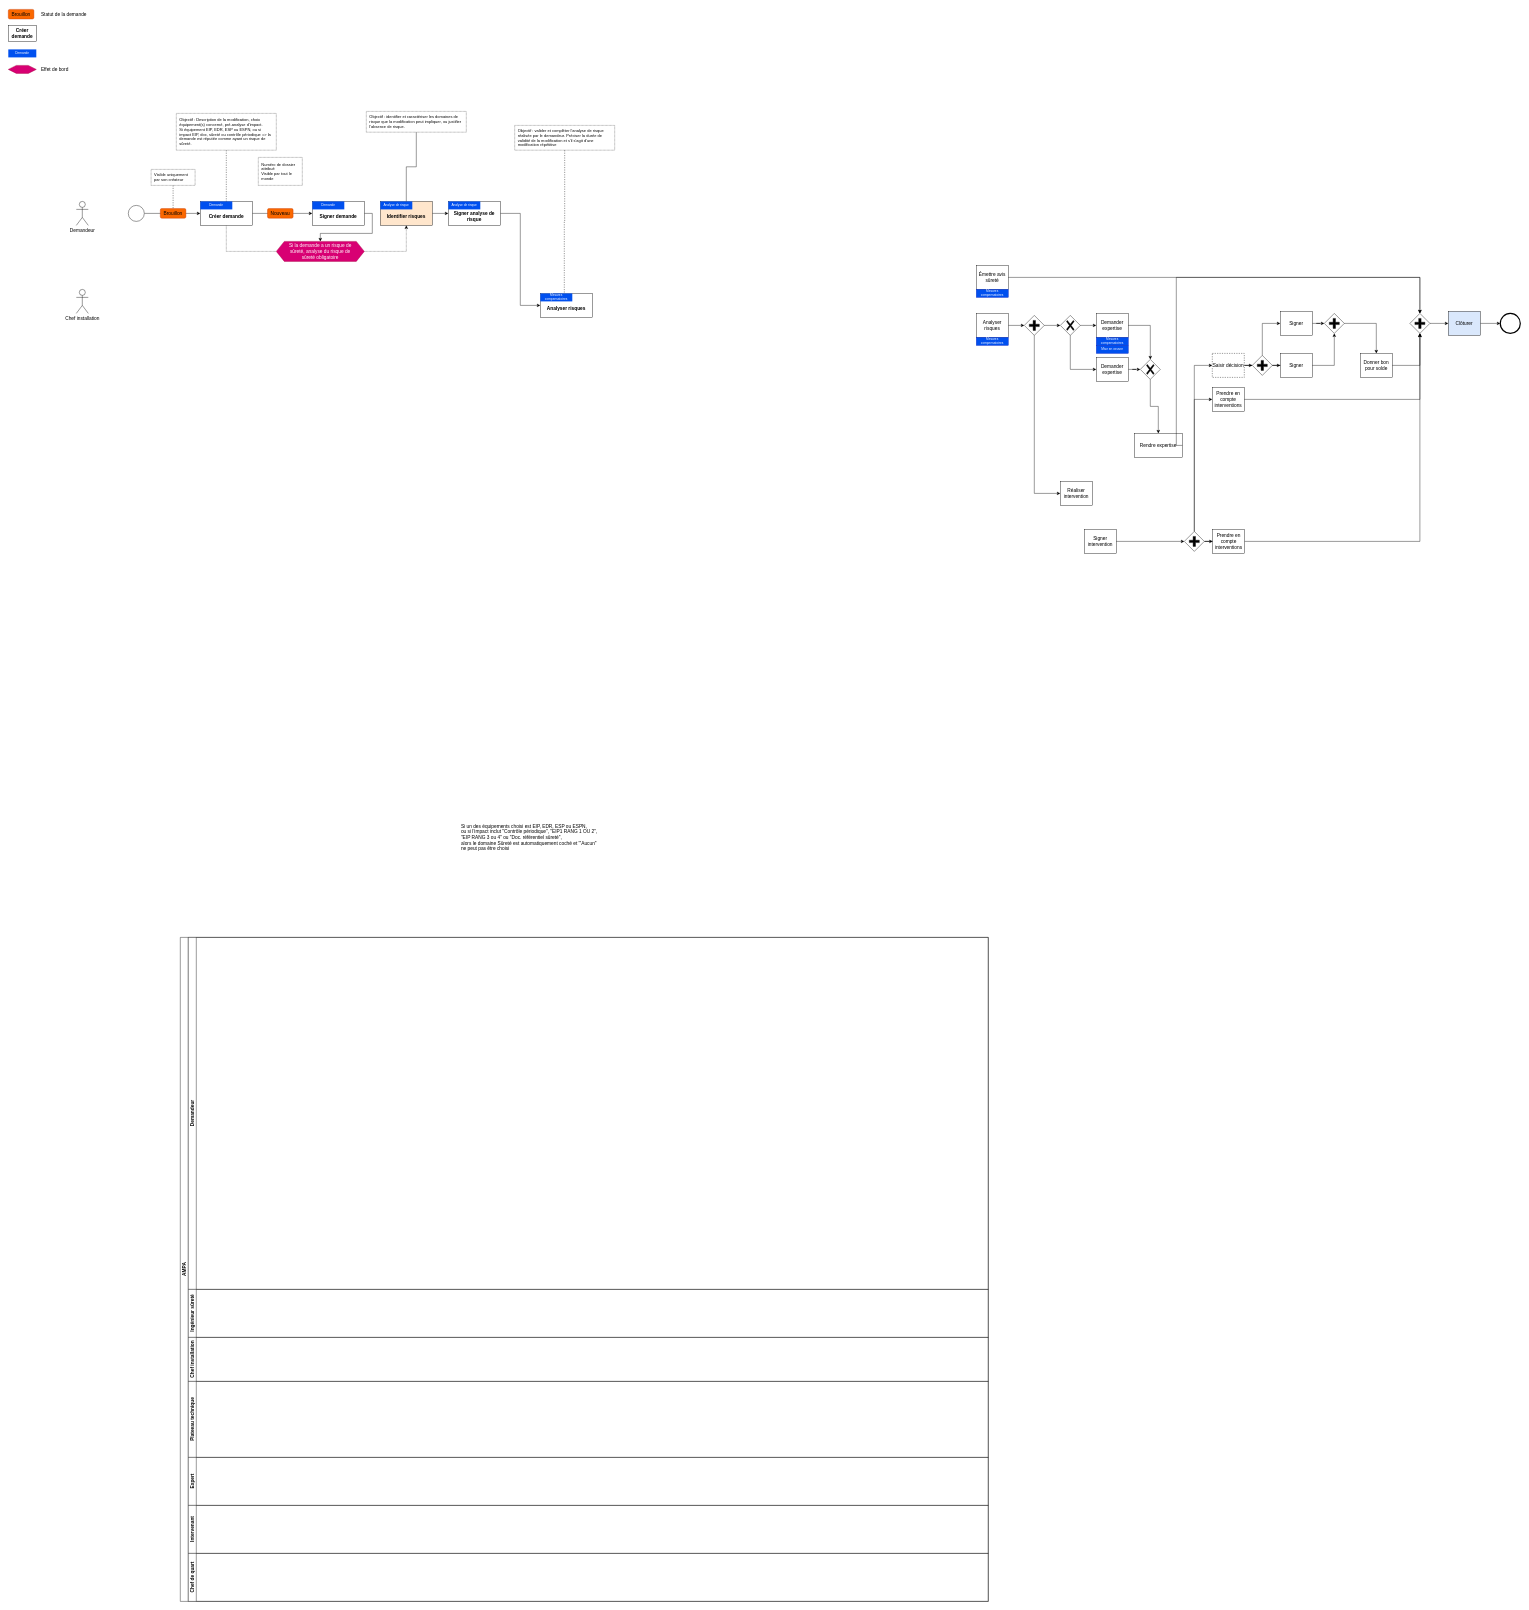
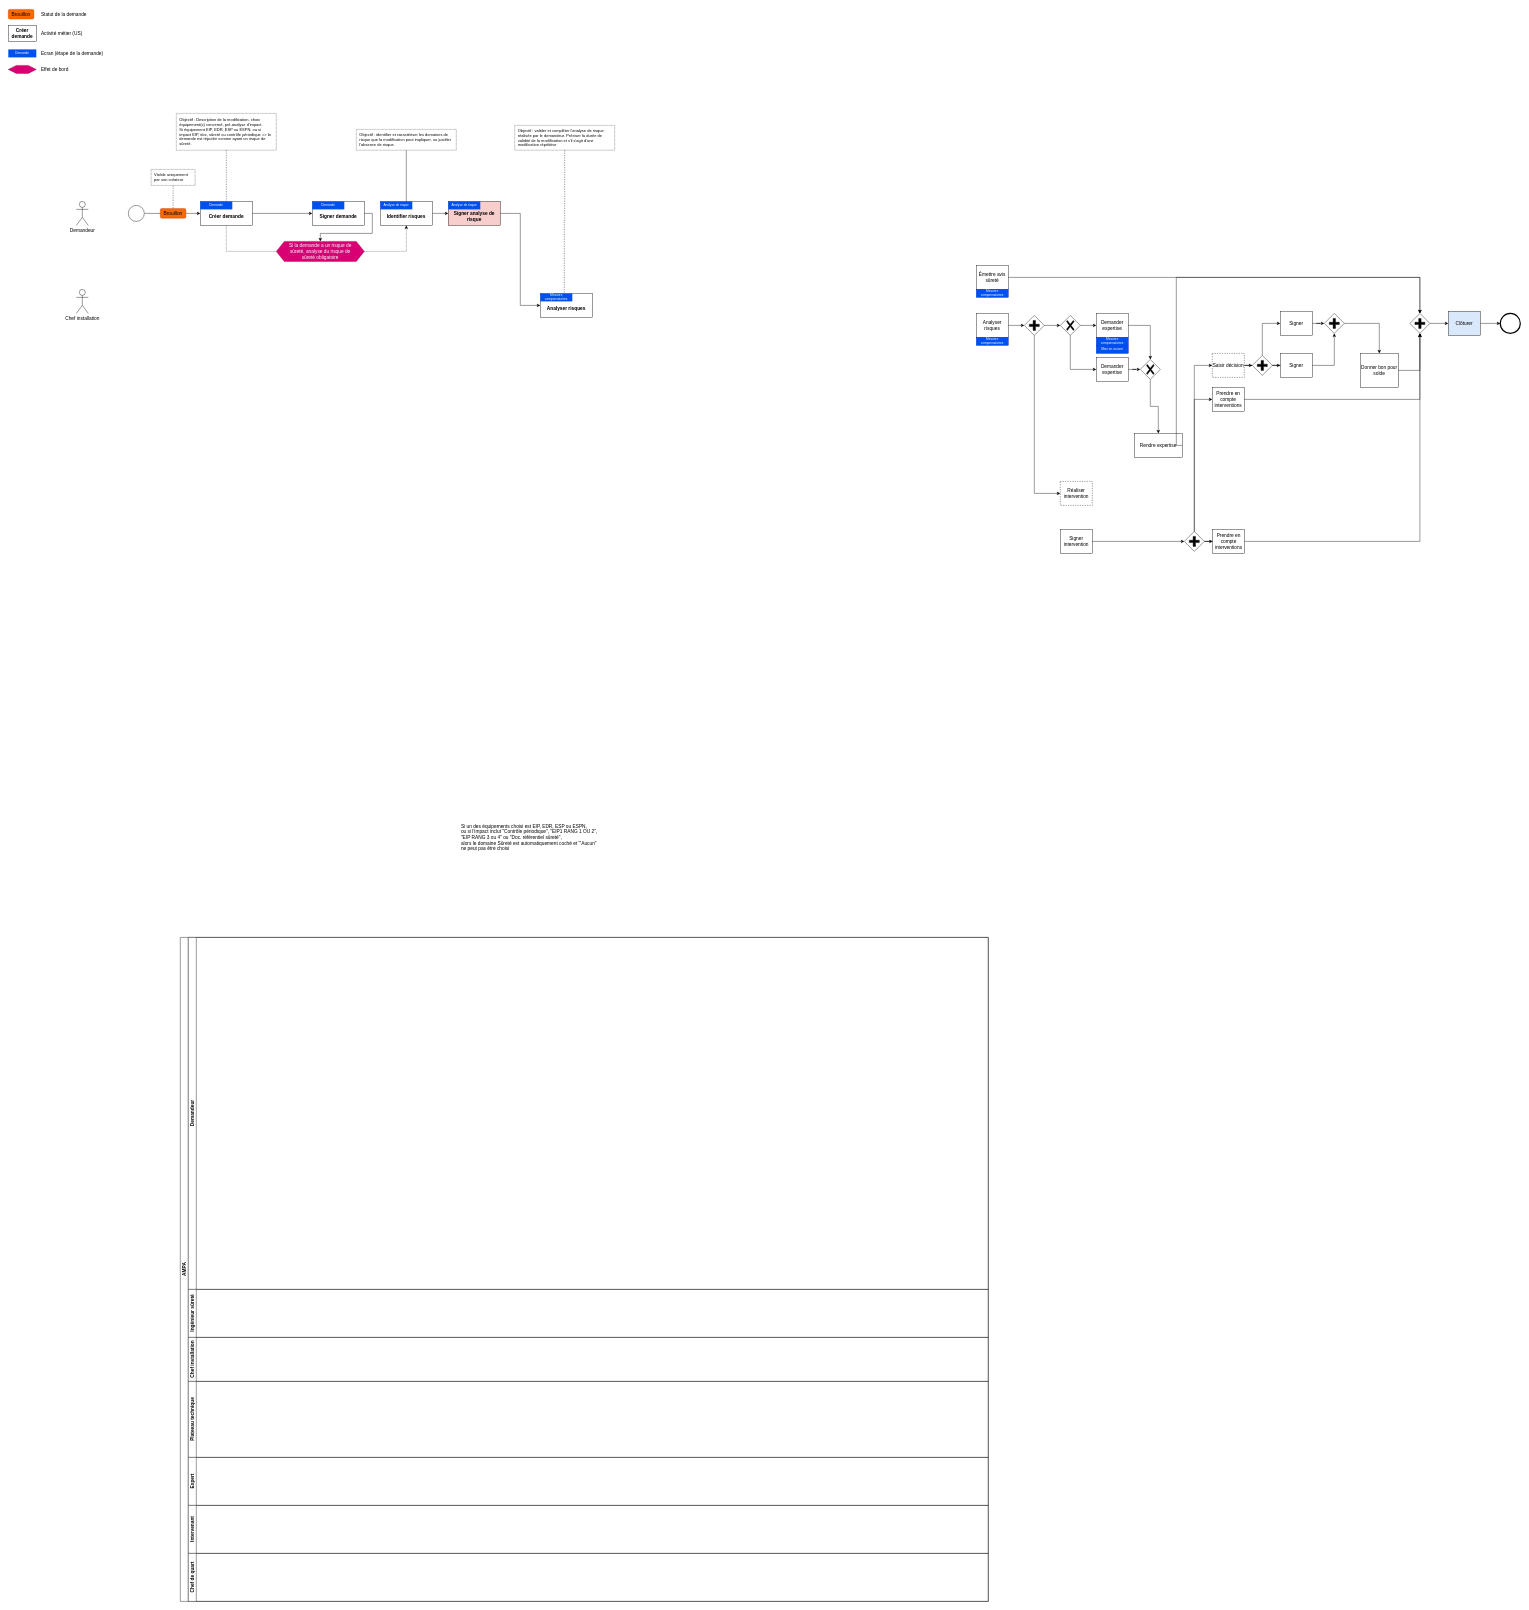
+ <mxCell id="81" value="Activité métier (US)" style="text;html=1;align=left;verticalAlign=middle;whiteSpace=wrap;rounded=0;" vertex="1" parent="1"><mxGeometry x="100" y="68" width="120" height="30" as="geometry" /></mxCell>
+ <mxCell id="83" value="Ecran (étape de la demande)" style="text;html=1;align=left;verticalAlign=middle;whiteSpace=wrap;rounded=0;" vertex="1" parent="1"><mxGeometry x="100" y="118" width="180" height="30" as="geometry" /></mxCell>
- <mxCell id="91" value="&lt;div&gt;Objectif : identifier et caractériser les domaines de risque que la modification peut impliquer, ou justifier l'absence de risque.&lt;/div&gt;" style="text;html=1;align=left;verticalAlign=middle;whiteSpace=wrap;rounded=0;fontSize=10;strokeColor=default;dashed=1;dashPattern=1 1;glass=0;perimeterSpacing=0;labelPadding=0;spacing=8;" vertex="1" parent="1"><mxGeometry x="915" y="278" width="250" height="52" as="geometry" /></mxCell>
+ <mxCell id="91" value="&lt;div&gt;Objectif : identifier et caractériser les domaines de risque que la modification peut impliquer, ou justifier l'absence de risque.&lt;/div&gt;" style="text;html=1;align=left;verticalAlign=middle;whiteSpace=wrap;rounded=0;fontSize=10;strokeColor=default;dashed=1;dashPattern=1 1;glass=0;perimeterSpacing=0;labelPadding=0;spacing=8;" vertex="1" parent="1"><mxGeometry x="890" y="323" width="250" height="52" as="geometry" /></mxCell>
- <mxCell id="73" value="&lt;div&gt;Numéro de dossier attribué&lt;/div&gt;&lt;div&gt;Visible par tout le monde&lt;/div&gt;" style="text;html=1;align=left;verticalAlign=middle;whiteSpace=wrap;rounded=0;fontSize=10;strokeColor=default;dashed=1;dashPattern=1 1;glass=0;perimeterSpacing=0;labelPadding=0;spacing=8;" parent="1" vertex="1"><mxGeometry x="645" y="393" width="110" height="70" as="geometry" /></mxCell>
- <mxCell id="72" value="Nouveau" style="rounded=1;whiteSpace=wrap;html=1;fillColor=#fa6800;fontColor=#000000;strokeColor=#C73500;" parent="1" vertex="1"><mxGeometry x="668" y="521" width="64" height="24" as="geometry" /></mxCell>
- <mxCell id="85" value="&lt;br&gt;&lt;div&gt;Identifier risques&lt;/div&gt;" style="rounded=0;whiteSpace=wrap;html=1;fontFamily=Helvetica;fontSize=12;fontColor=#000000;align=center;fontStyle=1;fillColor=#ffe6cc;" vertex="1" parent="1"><mxGeometry x="950" y="503" width="130" height="60" as="geometry" /></mxCell>
+ <mxCell id="85" value="&lt;br&gt;&lt;div&gt;Identifier risques&lt;/div&gt;" style="rounded=0;whiteSpace=wrap;html=1;fontFamily=Helvetica;fontSize=12;fontColor=#000000;align=center;fontStyle=1" vertex="1" parent="1"><mxGeometry x="950" y="503" width="130" height="60" as="geometry" /></mxCell>
- <mxCell id="94" value="&lt;div&gt;&lt;br&gt;&lt;/div&gt;&lt;div&gt;Signer analyse de risque&lt;/div&gt;" style="rounded=0;whiteSpace=wrap;html=1;fontFamily=Helvetica;fontSize=12;fontColor=#000000;align=center;fontStyle=1" vertex="1" parent="1"><mxGeometry x="1120" y="503" width="130" height="60" as="geometry" /></mxCell>
+ <mxCell id="94" value="&lt;div&gt;&lt;br&gt;&lt;/div&gt;&lt;div&gt;Signer analyse de risque&lt;/div&gt;" style="rounded=0;whiteSpace=wrap;html=1;fontFamily=Helvetica;fontSize=12;fontColor=#000000;align=center;fontStyle=1;fillColor=#f8cecc;" vertex="1" parent="1"><mxGeometry x="1120" y="503" width="130" height="60" as="geometry" /></mxCell>
- <mxCell id="48" value="Donner bon pour solde" style="rounded=0;whiteSpace=wrap;html=1;fontFamily=Helvetica;fontSize=12;fontColor=#000000;align=center;" parent="1" vertex="1"><mxGeometry x="3400" y="883" width="80" height="60" as="geometry" /></mxCell>
+ <mxCell id="48" value="Donner bon pour solde" style="rounded=0;whiteSpace=wrap;html=1;fontFamily=Helvetica;fontSize=12;fontColor=#000000;align=center;" parent="1" vertex="1"><mxGeometry x="3400" y="883" width="95" height="85" as="geometry" /></mxCell>
- <mxCell id="50" value="Réaliser intervention" style="rounded=0;whiteSpace=wrap;html=1;fontFamily=Helvetica;fontSize=12;fontColor=#000000;align=center;" parent="1" vertex="1"><mxGeometry x="2650" y="1203" width="80" height="60" as="geometry" /></mxCell>
+ <mxCell id="50" value="Réaliser intervention" style="rounded=0;whiteSpace=wrap;html=1;fontFamily=Helvetica;fontSize=12;fontColor=#000000;align=center;dashed=1;" parent="1" vertex="1"><mxGeometry x="2650" y="1203" width="80" height="60" as="geometry" /></mxCell>
- <mxCell id="51" value="Signer intervention" style="rounded=0;whiteSpace=wrap;html=1;fontFamily=Helvetica;fontSize=12;fontColor=#000000;align=center;" parent="1" vertex="1"><mxGeometry x="2710" y="1323" width="80" height="60" as="geometry" /></mxCell>
+ <mxCell id="51" value="Signer intervention" style="rounded=0;whiteSpace=wrap;html=1;fontFamily=Helvetica;fontSize=12;fontColor=#000000;align=center;" parent="1" vertex="1"><mxGeometry x="2650" y="1323" width="80" height="60" as="geometry" /></mxCell>
